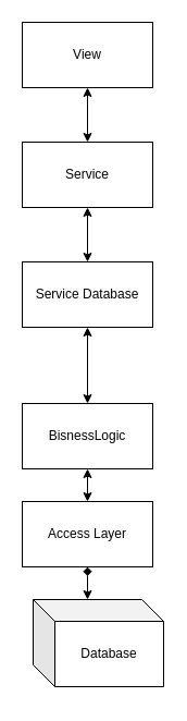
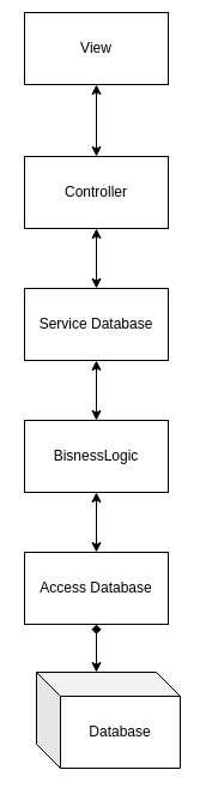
- <mxCell id="2" value="View" style="rounded=0;whiteSpace=wrap;html=1;" vertex="1" parent="1"><mxGeometry x="20" y="20" width="120" height="60" as="geometry" /></mxCell>
+ <mxCell id="2" value="View" style="rounded=0;whiteSpace=wrap;html=1;" vertex="1" parent="1"><mxGeometry x="20" y="10" width="120" height="60" as="geometry" /></mxCell>
- <mxCell id="4" value="Service" style="rounded=0;whiteSpace=wrap;html=1;" vertex="1" parent="1"><mxGeometry x="20" y="130" width="120" height="60" as="geometry" /></mxCell>
+ <mxCell id="4" value="Controller" style="rounded=0;whiteSpace=wrap;html=1;" vertex="1" parent="1"><mxGeometry x="20" y="130" width="120" height="60" as="geometry" /></mxCell>
- <mxCell id="8" value="BisnessLogic" style="rounded=0;whiteSpace=wrap;html=1;" vertex="1" parent="1"><mxGeometry x="20" y="370" width="120" height="60" as="geometry" /></mxCell>
+ <mxCell id="8" value="BisnessLogic" style="rounded=0;whiteSpace=wrap;html=1;" vertex="1" parent="1"><mxGeometry x="20" y="350" width="120" height="60" as="geometry" /></mxCell>
- <mxCell id="10" value="Access Layer" style="rounded=0;whiteSpace=wrap;html=1;" vertex="1" parent="1"><mxGeometry x="20" y="460" width="120" height="60" as="geometry" /></mxCell>
+ <mxCell id="10" value="Access Database" style="rounded=0;whiteSpace=wrap;html=1;" vertex="1" parent="1"><mxGeometry x="20" y="460" width="120" height="60" as="geometry" /></mxCell>
- <mxCell id="12" value="Database" style="shape=cube;whiteSpace=wrap;html=1;boundedLbl=1;backgroundOutline=1;darkOpacity=0.05;darkOpacity2=0.1;" vertex="1" parent="1"><mxGeometry x="30" y="550" width="120" height="80" as="geometry" /></mxCell>
+ <mxCell id="12" value="Database" style="shape=cube;whiteSpace=wrap;html=1;boundedLbl=1;backgroundOutline=1;darkOpacity=0.05;darkOpacity2=0.1;" vertex="1" parent="1"><mxGeometry x="30" y="560" width="120" height="80" as="geometry" /></mxCell>
